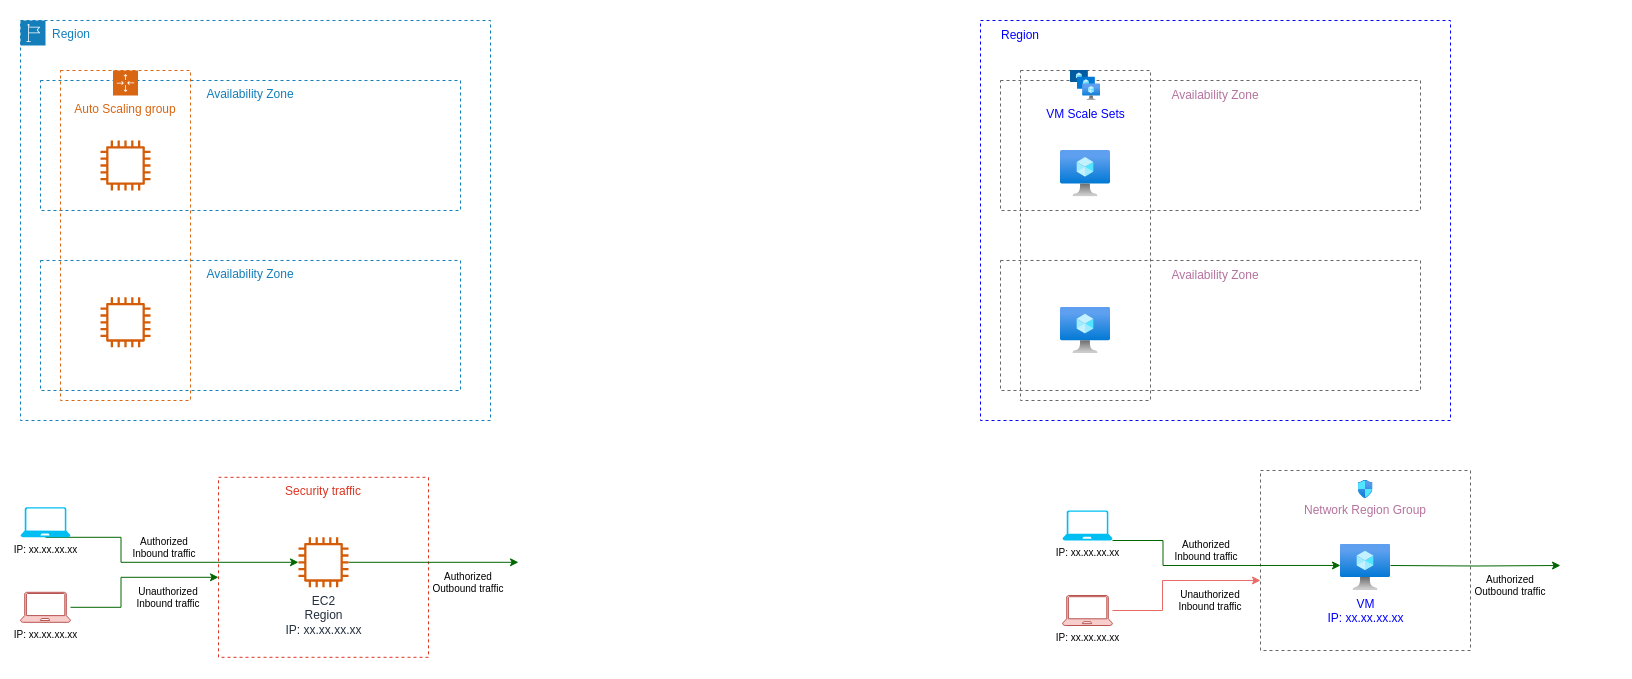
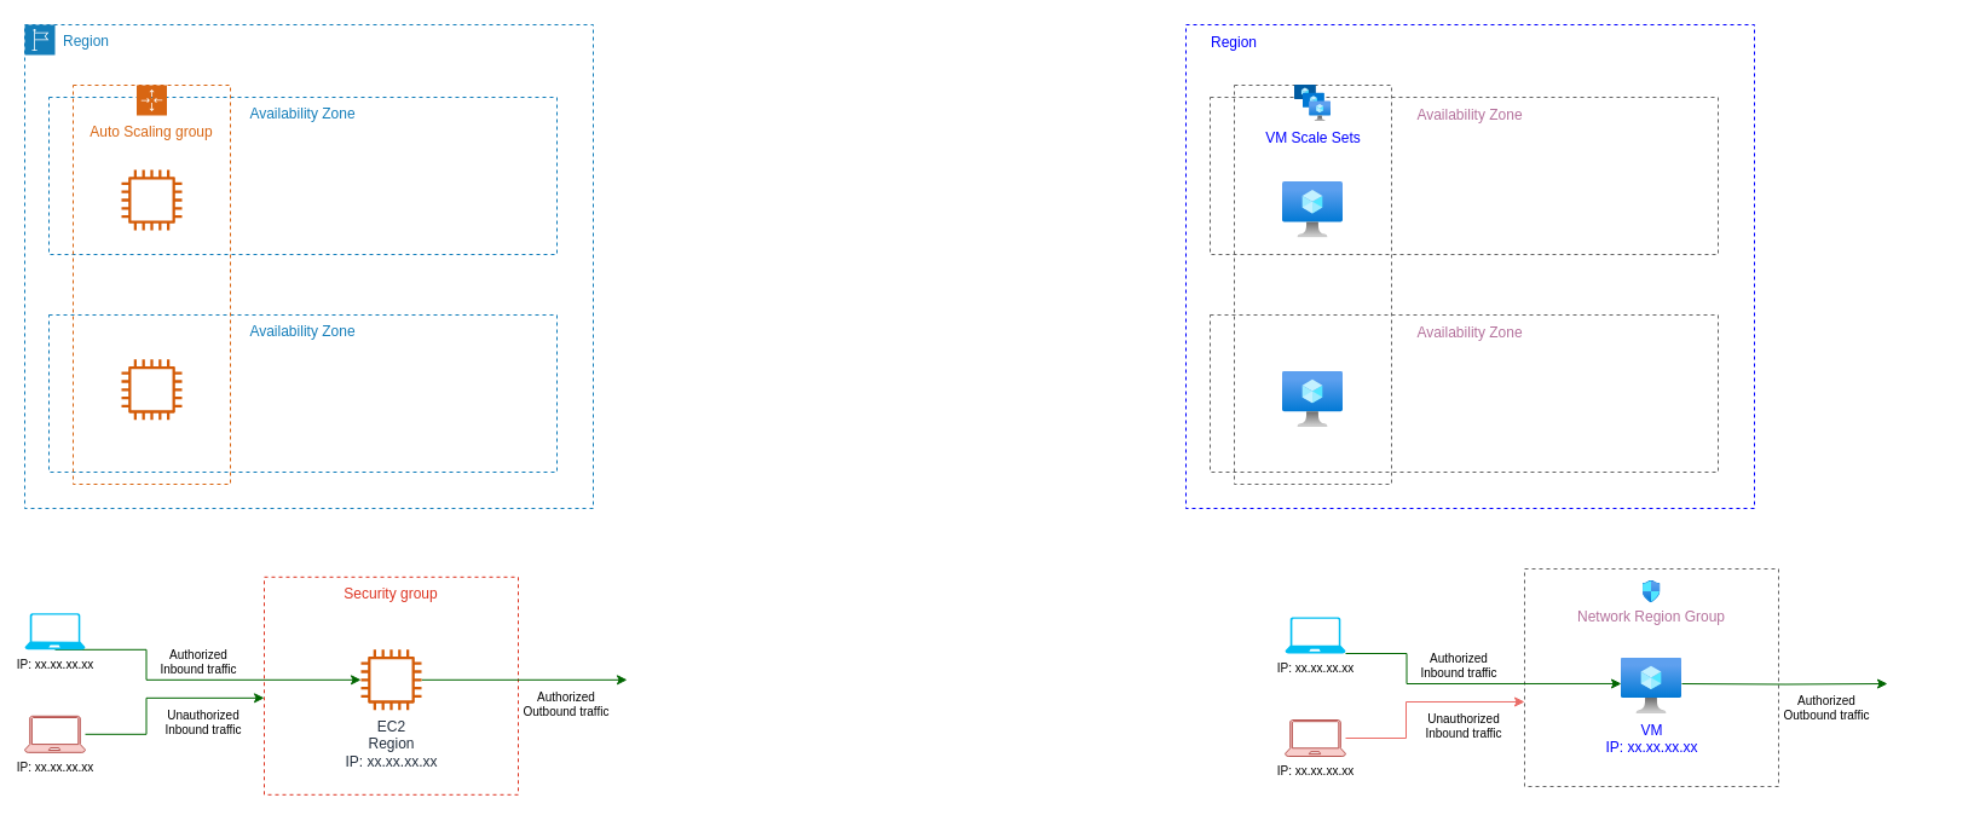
- <mxCell id="27" value="Security traffic" style="fillColor=none;strokeColor=#DD3522;verticalAlign=top;fontStyle=0;fontColor=#DD3522;dashed=1;" vertex="1" parent="1"><mxGeometry x="218" y="476.81" width="210" height="180" as="geometry" /></mxCell>
+ <mxCell id="27" value="Security group" style="fillColor=none;strokeColor=#DD3522;verticalAlign=top;fontStyle=0;fontColor=#DD3522;dashed=1;" vertex="1" parent="1"><mxGeometry x="218" y="476.81" width="210" height="180" as="geometry" /></mxCell>
